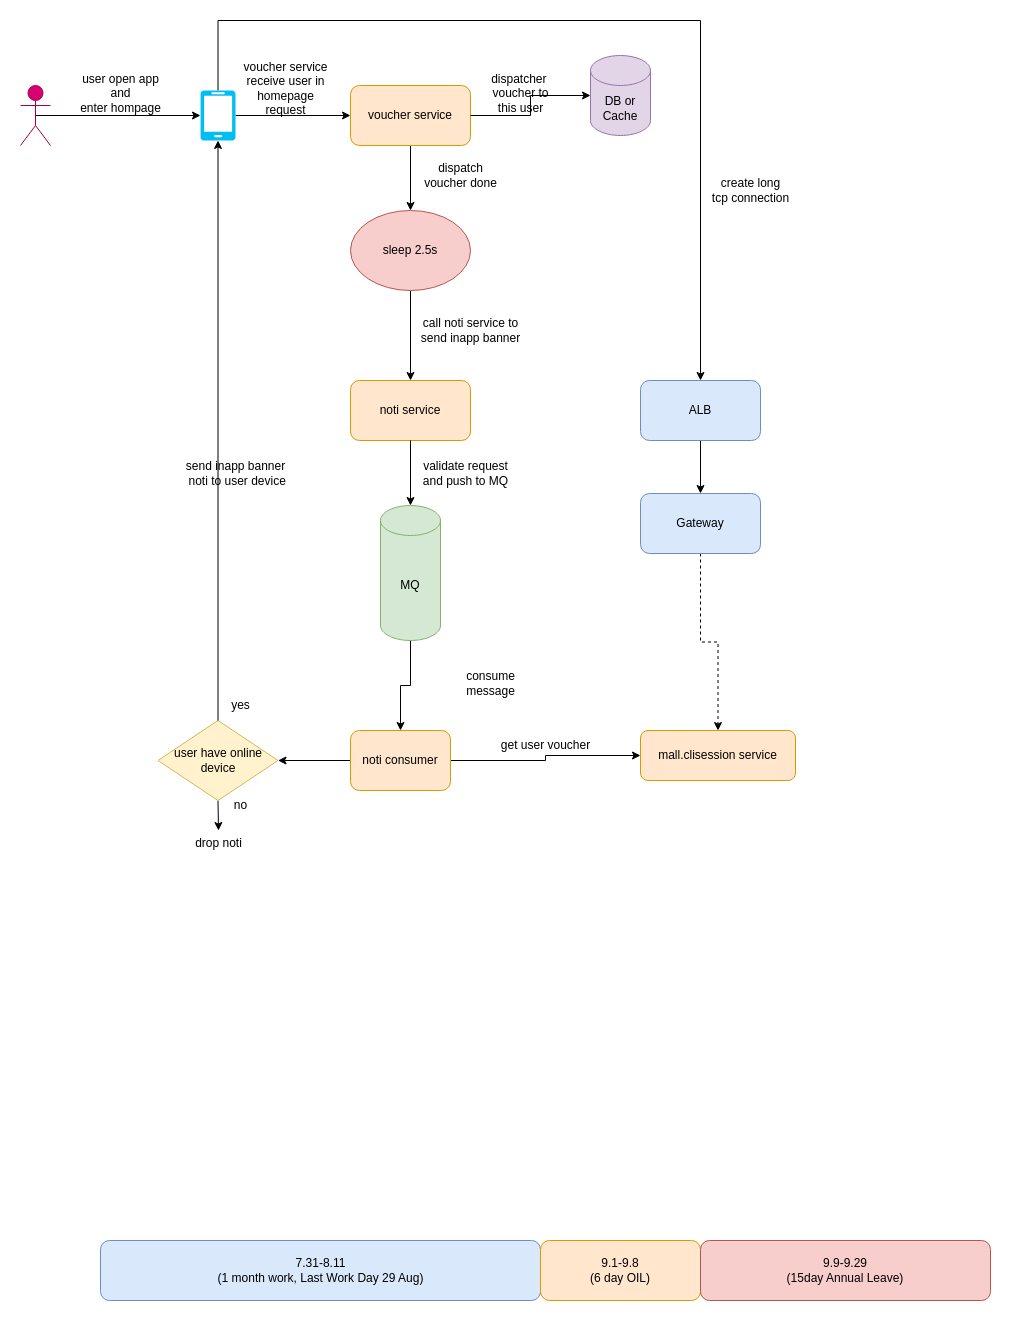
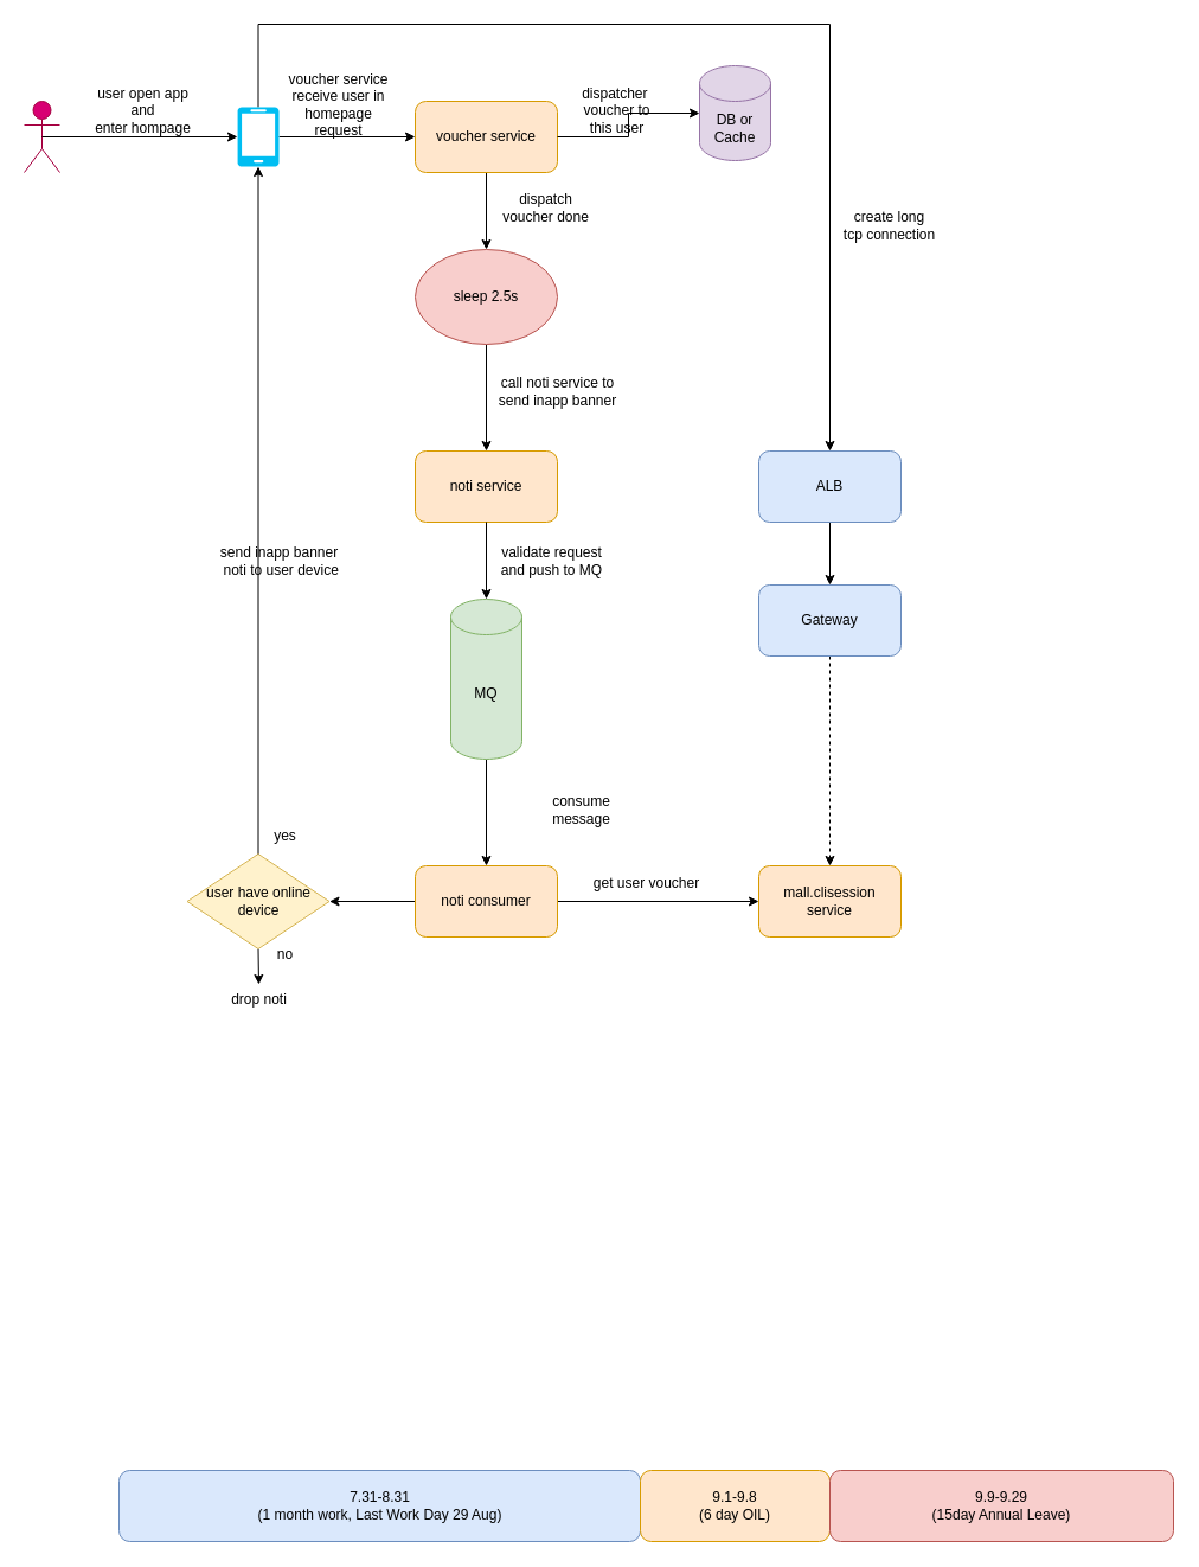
- <mxCell id="27" value="mall.clisession service" style="rounded=1;whiteSpace=wrap;html=1;fillColor=#ffe6cc;strokeColor=#d79b00;" parent="1" vertex="1"><mxGeometry x="640" y="730" width="155" height="50" as="geometry" /></mxCell>
+ <mxCell id="27" value="mall.clisession service" style="rounded=1;whiteSpace=wrap;html=1;fillColor=#ffe6cc;strokeColor=#d79b00;" parent="1" vertex="1"><mxGeometry x="640" y="730" width="120" height="60" as="geometry" /></mxCell>
- <mxCell id="25" value="noti consumer" style="rounded=1;whiteSpace=wrap;html=1;fillColor=#ffe6cc;strokeColor=#d79b00;" parent="1" vertex="1"><mxGeometry x="350" y="730" width="100" height="60" as="geometry" /></mxCell>
+ <mxCell id="25" value="noti consumer" style="rounded=1;whiteSpace=wrap;html=1;fillColor=#ffe6cc;strokeColor=#d79b00;" parent="1" vertex="1"><mxGeometry x="350" y="730" width="120" height="60" as="geometry" /></mxCell>
- <mxCell id="42" value="7.31-8.11&lt;br&gt;(1 month work, Last Work Day 29 Aug)" style="text;html=1;align=center;verticalAlign=middle;resizable=0;points=[];autosize=1;strokeColor=none;fillColor=none;" vertex="1" parent="1"><mxGeometry x="205" y="1250" width="230" height="40" as="geometry" /></mxCell>
+ <mxCell id="42" value="7.31-8.31&lt;br&gt;(1 month work, Last Work Day 29 Aug)" style="text;html=1;align=center;verticalAlign=middle;resizable=0;points=[];autosize=1;strokeColor=none;fillColor=none;" vertex="1" parent="1"><mxGeometry x="205" y="1250" width="230" height="40" as="geometry" /></mxCell>
